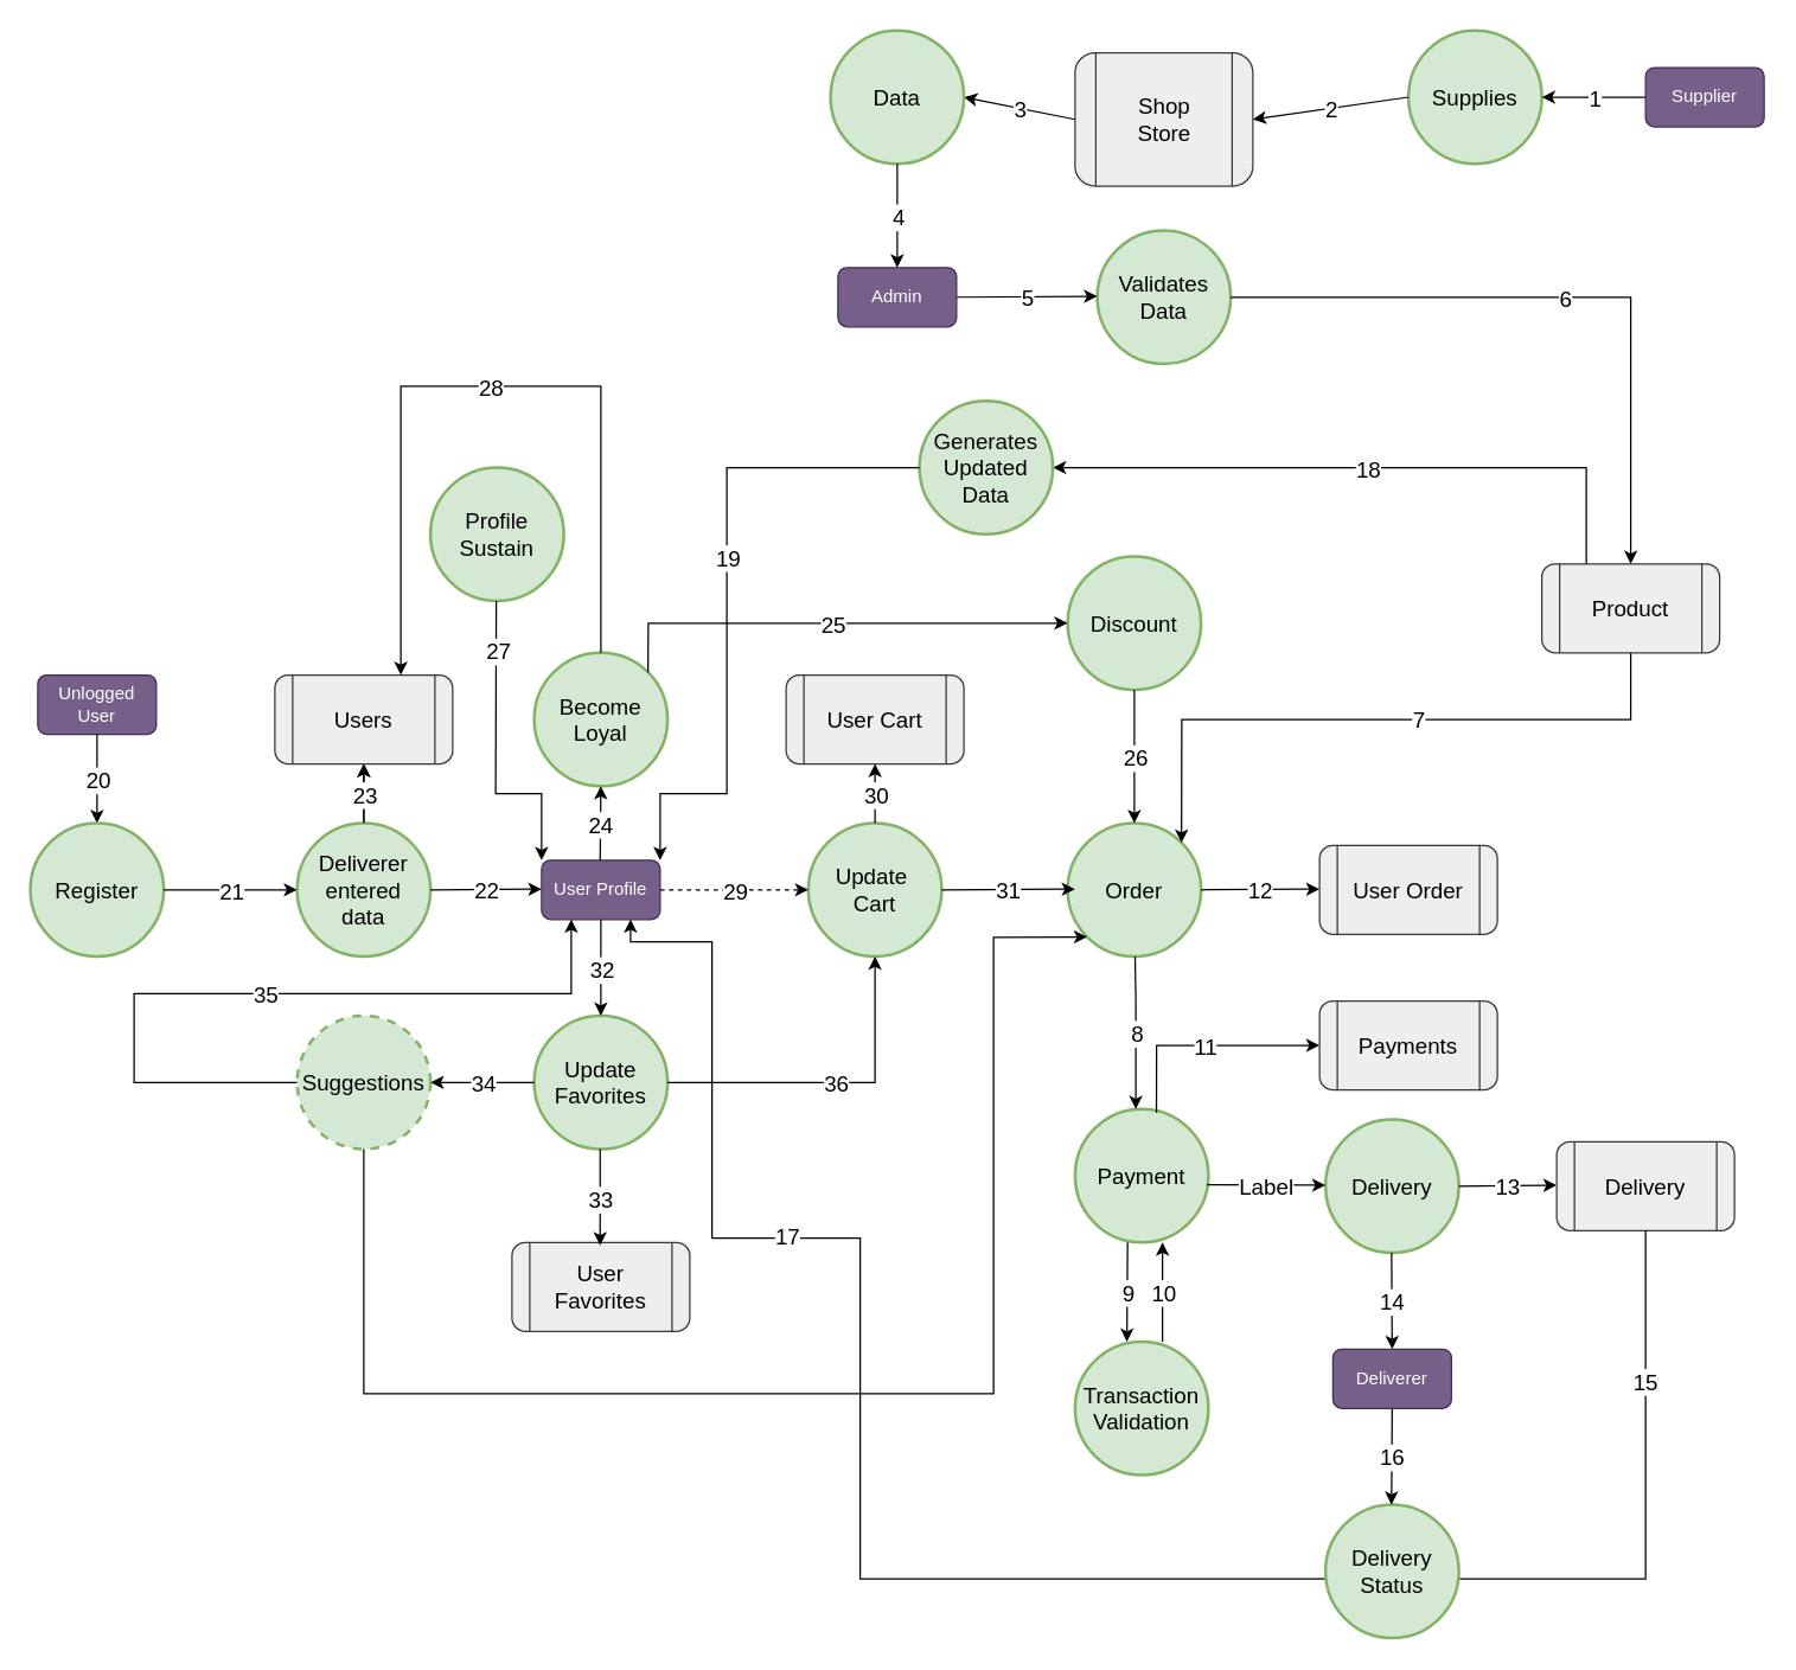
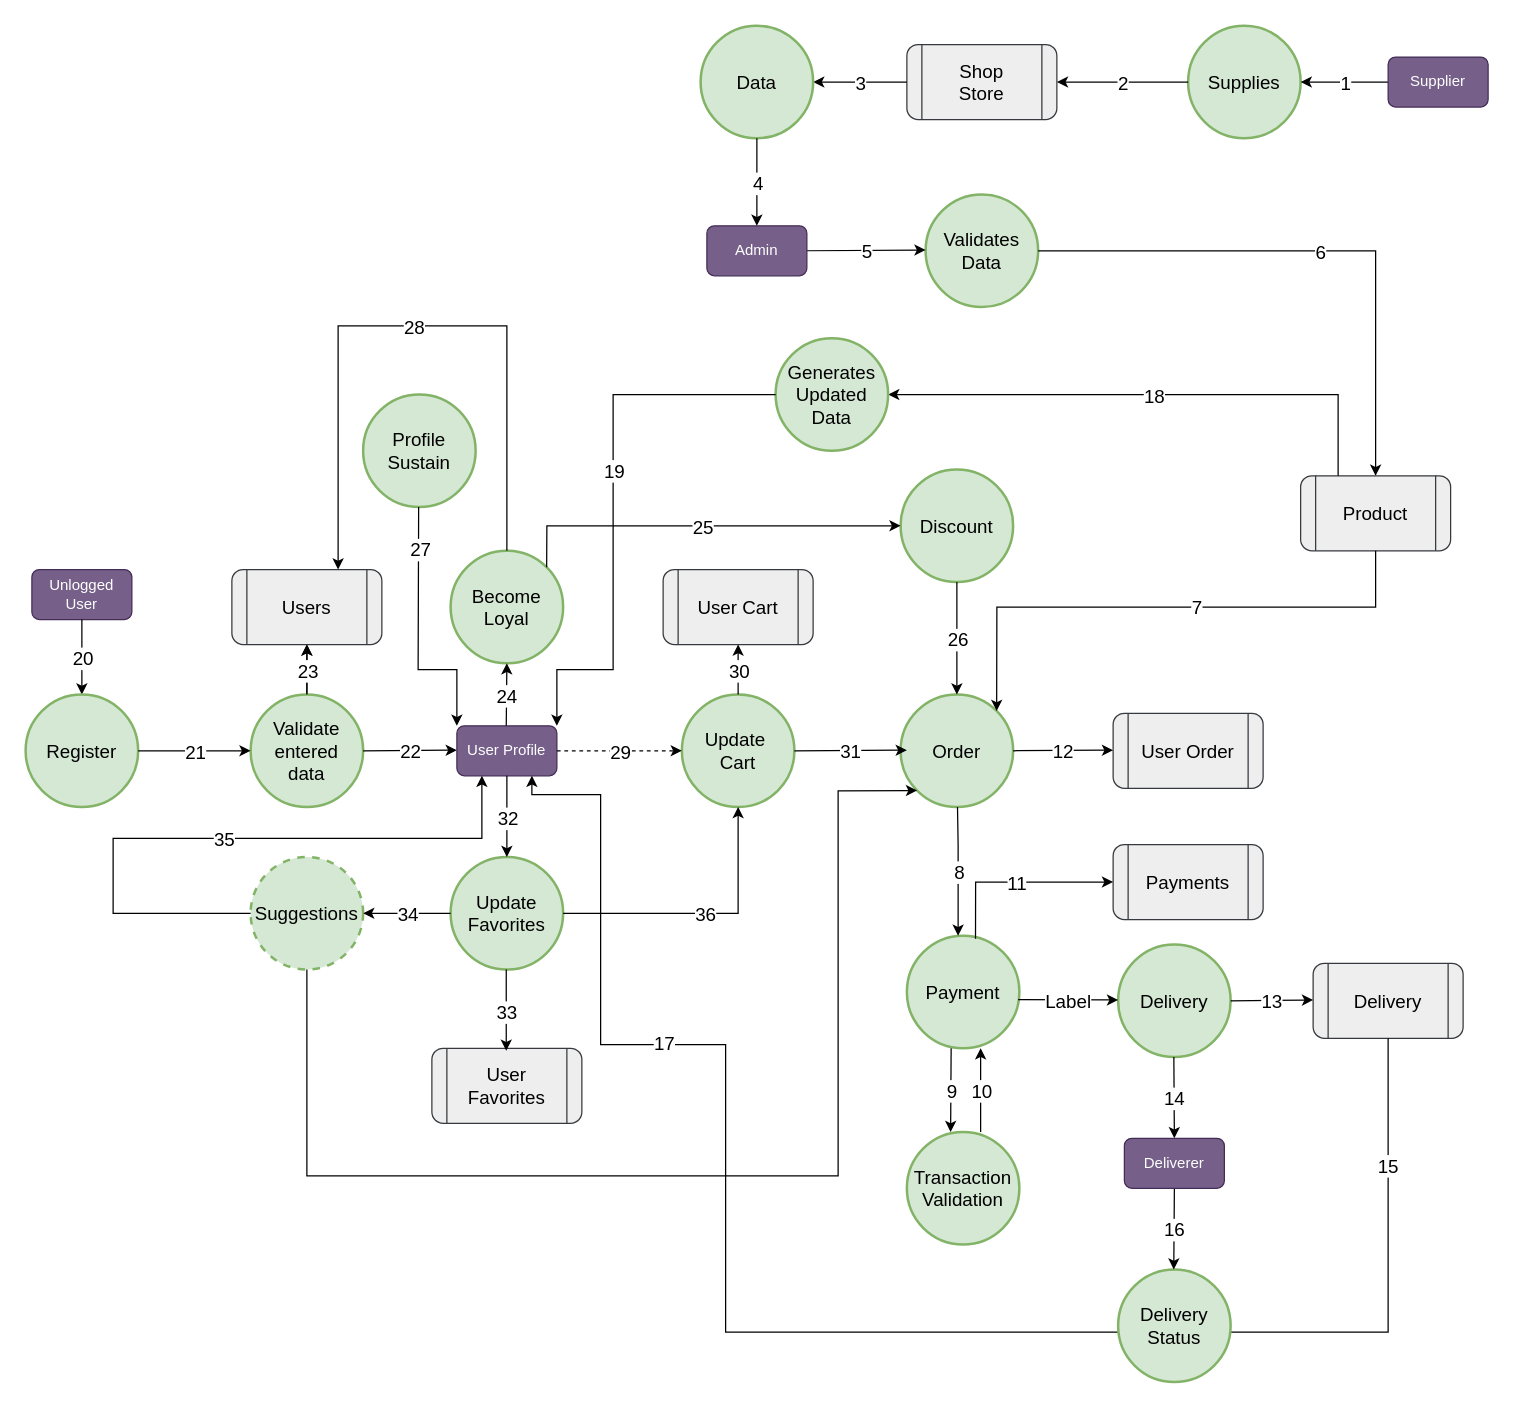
- <mxCell id="89" value="Shop&lt;br&gt;Store" style="shape=process;whiteSpace=wrap;html=1;backgroundOutline=1;fontSize=15;rounded=1;fillColor=#eeeeee;strokeColor=#36393d;" parent="1" vertex="1"><mxGeometry x="725" y="35" width="120" height="90" as="geometry" /></mxCell>
+ <mxCell id="89" value="Shop&lt;br&gt;Store" style="shape=process;whiteSpace=wrap;html=1;backgroundOutline=1;fontSize=15;rounded=1;fillColor=#eeeeee;strokeColor=#36393d;" parent="1" vertex="1"><mxGeometry x="725" y="35" width="120" height="60" as="geometry" /></mxCell>
- <mxCell id="7" value="Deliverer entered &lt;br&gt;data" style="ellipse;whiteSpace=wrap;html=1;aspect=fixed;fontSize=15;fillColor=#d5e8d4;strokeColor=#82b366;strokeWidth=2;" parent="1" vertex="1"><mxGeometry x="200" y="555" width="90" height="90" as="geometry" /></mxCell>
+ <mxCell id="7" value="Validate entered &lt;br&gt;data" style="ellipse;whiteSpace=wrap;html=1;aspect=fixed;fontSize=15;fillColor=#d5e8d4;strokeColor=#82b366;strokeWidth=2;" parent="1" vertex="1"><mxGeometry x="200" y="555" width="90" height="90" as="geometry" /></mxCell>
